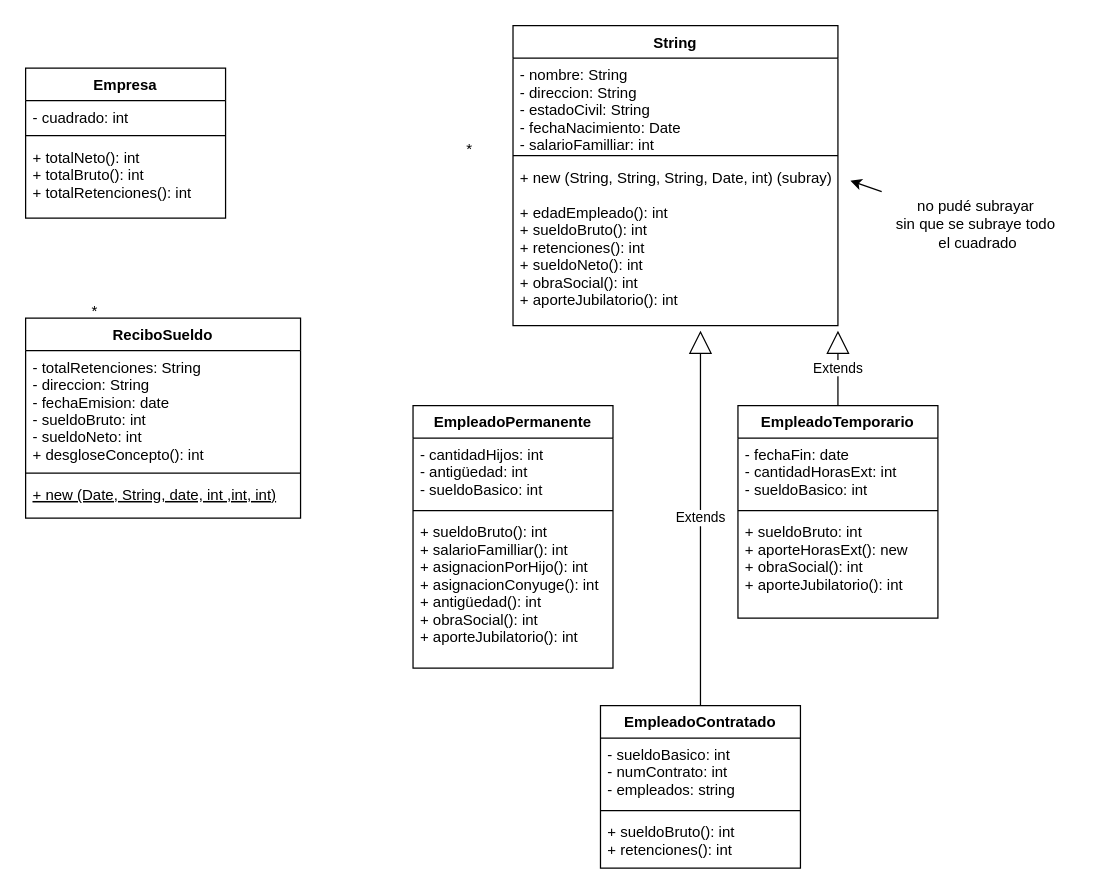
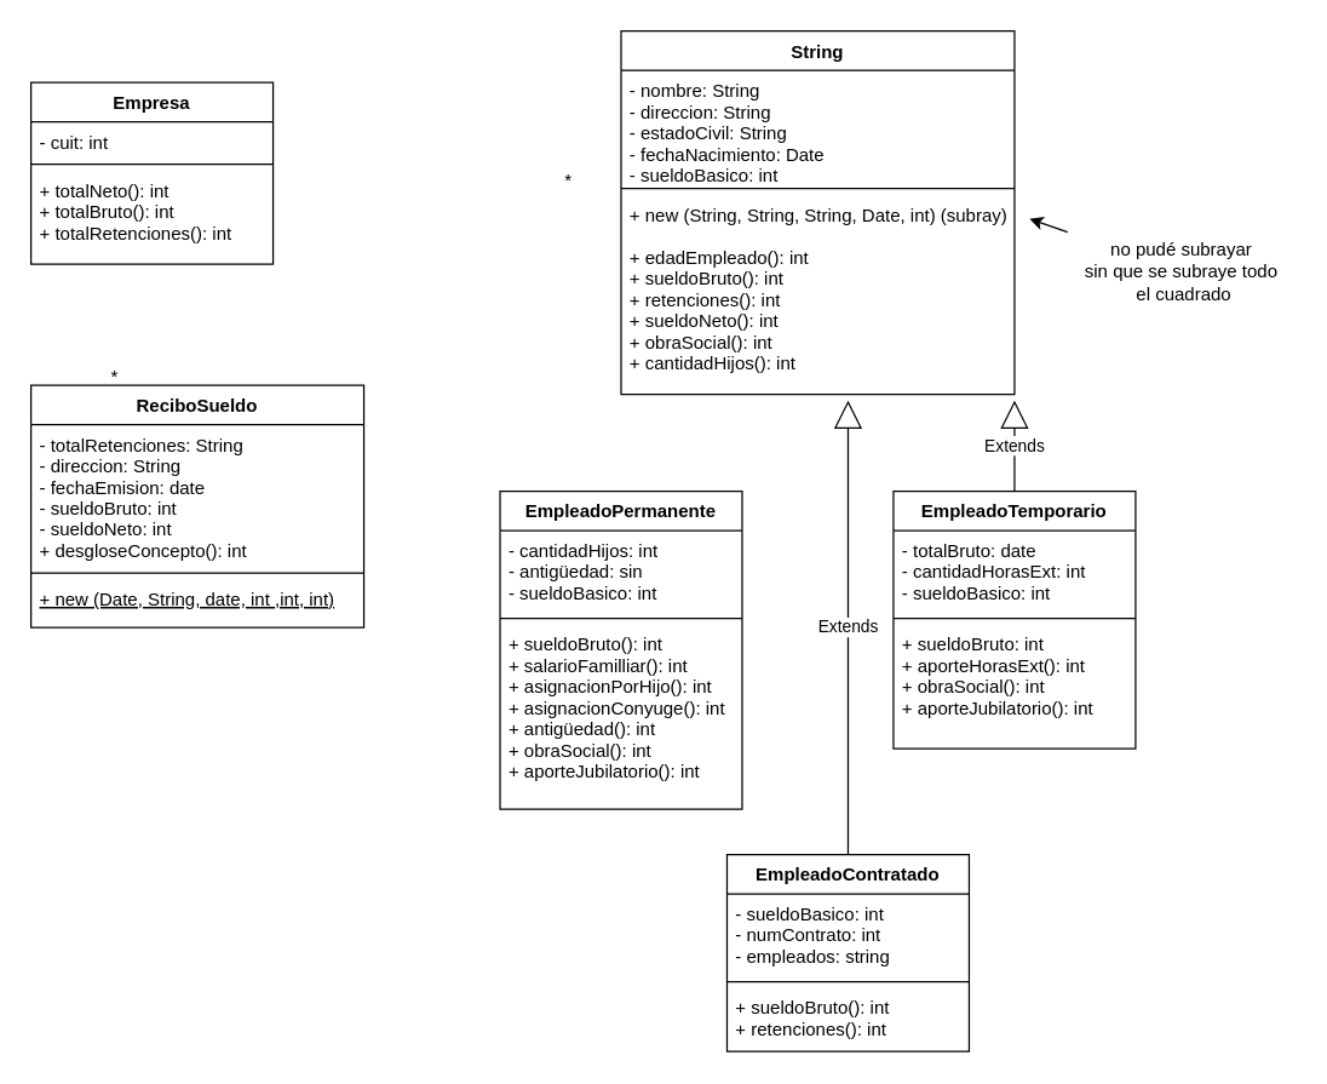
- <mxCell id="7" value="- nombre: String&#10;- direccion: String&#10;- estadoCivil: String&#10;- fechaNacimiento: Date&#10;- salarioFamilliar: int" style="text;strokeColor=none;fillColor=none;align=left;verticalAlign=top;spacingLeft=4;spacingRight=4;overflow=hidden;rotatable=0;points=[[0,0.5],[1,0.5]];portConstraint=eastwest;" parent="6" vertex="1"><mxGeometry y="26" width="260" height="74" as="geometry" /></mxCell>
+ <mxCell id="7" value="- nombre: String&#10;- direccion: String&#10;- estadoCivil: String&#10;- fechaNacimiento: Date&#10;- sueldoBasico: int" style="text;strokeColor=none;fillColor=none;align=left;verticalAlign=top;spacingLeft=4;spacingRight=4;overflow=hidden;rotatable=0;points=[[0,0.5],[1,0.5]];portConstraint=eastwest;" parent="6" vertex="1"><mxGeometry y="26" width="260" height="74" as="geometry" /></mxCell>
- <mxCell id="3" value="- cuadrado: int" style="text;strokeColor=none;fillColor=none;align=left;verticalAlign=top;spacingLeft=4;spacingRight=4;overflow=hidden;rotatable=0;points=[[0,0.5],[1,0.5]];portConstraint=eastwest;" parent="2" vertex="1"><mxGeometry y="26" width="160" height="24" as="geometry" /></mxCell>
+ <mxCell id="3" value="- cuit: int" style="text;strokeColor=none;fillColor=none;align=left;verticalAlign=top;spacingLeft=4;spacingRight=4;overflow=hidden;rotatable=0;points=[[0,0.5],[1,0.5]];portConstraint=eastwest;" parent="2" vertex="1"><mxGeometry y="26" width="160" height="24" as="geometry" /></mxCell>
- <mxCell id="9" value="+ new (String, String, String, Date, int) (subray)&#10;&#10;+ edadEmpleado(): int&#10;+ sueldoBruto(): int&#10;+ retenciones(): int&#10;+ sueldoNeto(): int&#10;+ obraSocial(): int&#10;+ aporteJubilatorio(): int&#10;" style="text;strokeColor=none;fillColor=none;align=left;verticalAlign=top;spacingLeft=4;spacingRight=4;overflow=hidden;rotatable=0;points=[[0,0.5],[1,0.5]];portConstraint=eastwest;fontStyle=0;" parent="6" vertex="1"><mxGeometry y="108" width="260" height="132" as="geometry" /></mxCell>
+ <mxCell id="9" value="+ new (String, String, String, Date, int) (subray)&#10;&#10;+ edadEmpleado(): int&#10;+ sueldoBruto(): int&#10;+ retenciones(): int&#10;+ sueldoNeto(): int&#10;+ obraSocial(): int&#10;+ cantidadHijos(): int&#10;" style="text;strokeColor=none;fillColor=none;align=left;verticalAlign=top;spacingLeft=4;spacingRight=4;overflow=hidden;rotatable=0;points=[[0,0.5],[1,0.5]];portConstraint=eastwest;fontStyle=0;" parent="6" vertex="1"><mxGeometry y="108" width="260" height="132" as="geometry" /></mxCell>
- <mxCell id="16" value="- cantidadHijos: int&#10;- antigüedad: int&#10;- sueldoBasico: int" style="text;strokeColor=none;fillColor=none;align=left;verticalAlign=top;spacingLeft=4;spacingRight=4;overflow=hidden;rotatable=0;points=[[0,0.5],[1,0.5]];portConstraint=eastwest;" parent="15" vertex="1"><mxGeometry y="26" width="160" height="54" as="geometry" /></mxCell>
+ <mxCell id="16" value="- cantidadHijos: int&#10;- antigüedad: sin&#10;- sueldoBasico: int" style="text;strokeColor=none;fillColor=none;align=left;verticalAlign=top;spacingLeft=4;spacingRight=4;overflow=hidden;rotatable=0;points=[[0,0.5],[1,0.5]];portConstraint=eastwest;" parent="15" vertex="1"><mxGeometry y="26" width="160" height="54" as="geometry" /></mxCell>
- <mxCell id="12" value="- fechaFin: date&#10;- cantidadHorasExt: int&#10;- sueldoBasico: int" style="text;strokeColor=none;fillColor=none;align=left;verticalAlign=top;spacingLeft=4;spacingRight=4;overflow=hidden;rotatable=0;points=[[0,0.5],[1,0.5]];portConstraint=eastwest;" parent="11" vertex="1"><mxGeometry y="26" width="160" height="54" as="geometry" /></mxCell>
+ <mxCell id="12" value="- totalBruto: date&#10;- cantidadHorasExt: int&#10;- sueldoBasico: int" style="text;strokeColor=none;fillColor=none;align=left;verticalAlign=top;spacingLeft=4;spacingRight=4;overflow=hidden;rotatable=0;points=[[0,0.5],[1,0.5]];portConstraint=eastwest;" parent="11" vertex="1"><mxGeometry y="26" width="160" height="54" as="geometry" /></mxCell>
- <mxCell id="14" value="+ sueldoBruto: int&#10;+ aporteHorasExt(): new&#10;+ obraSocial(): int&#10;+ aporteJubilatorio(): int" style="text;strokeColor=none;fillColor=none;align=left;verticalAlign=top;spacingLeft=4;spacingRight=4;overflow=hidden;rotatable=0;points=[[0,0.5],[1,0.5]];portConstraint=eastwest;" parent="11" vertex="1"><mxGeometry y="88" width="160" height="82" as="geometry" /></mxCell>
+ <mxCell id="14" value="+ sueldoBruto: int&#10;+ aporteHorasExt(): int&#10;+ obraSocial(): int&#10;+ aporteJubilatorio(): int" style="text;strokeColor=none;fillColor=none;align=left;verticalAlign=top;spacingLeft=4;spacingRight=4;overflow=hidden;rotatable=0;points=[[0,0.5],[1,0.5]];portConstraint=eastwest;" parent="11" vertex="1"><mxGeometry y="88" width="160" height="82" as="geometry" /></mxCell>
